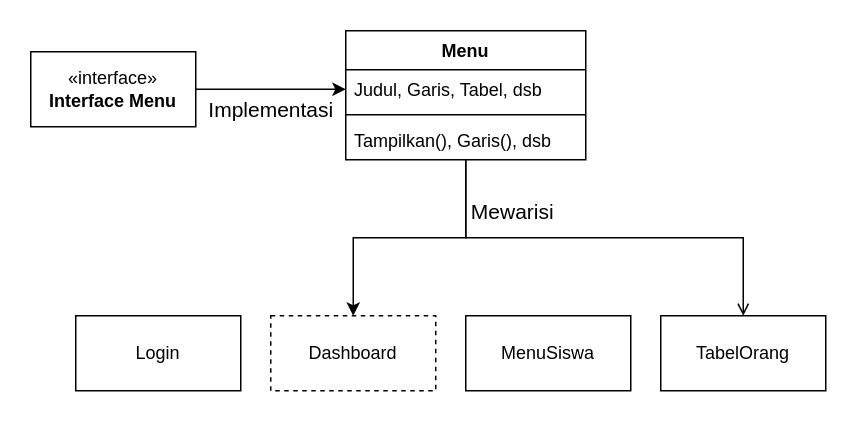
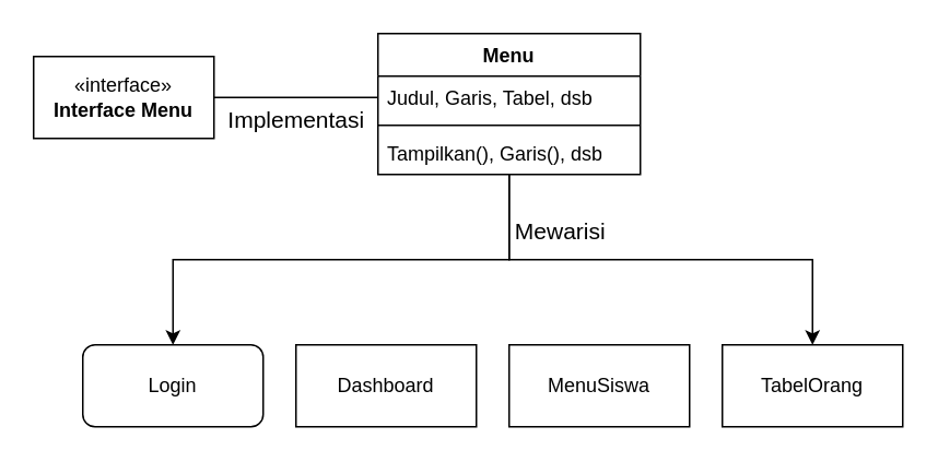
- <mxCell id="2" style="edgeStyle=orthogonalEdgeStyle;rounded=0;orthogonalLoop=1;jettySize=auto;html=1;exitX=1;exitY=0.5;exitDx=0;exitDy=0;entryX=0;entryY=0.5;entryDx=0;entryDy=0;" edge="1" parent="1" source="4" target="9"><mxGeometry relative="1" as="geometry" /></mxCell>
+ <mxCell id="2" style="edgeStyle=orthogonalEdgeStyle;rounded=0;orthogonalLoop=1;jettySize=auto;html=1;exitX=1;exitY=0.5;exitDx=0;exitDy=0;entryX=0;entryY=0.5;entryDx=0;entryDy=0;endArrow=none;" edge="1" parent="1" source="4" target="9"><mxGeometry relative="1" as="geometry" /></mxCell>
+ <mxCell id="5" style="edgeStyle=orthogonalEdgeStyle;rounded=0;orthogonalLoop=1;jettySize=auto;html=1;exitX=0.5;exitY=1;exitDx=0;exitDy=0;entryX=0.5;entryY=0;entryDx=0;entryDy=0;" edge="1" parent="1" source="8" target="12"><mxGeometry relative="1" as="geometry"><Array as="points"><mxPoint x="310" y="158" /><mxPoint x="105" y="158" /></Array></mxGeometry></mxCell>
- <mxCell id="6" style="edgeStyle=orthogonalEdgeStyle;rounded=0;orthogonalLoop=1;jettySize=auto;html=1;exitX=0.5;exitY=1;exitDx=0;exitDy=0;entryX=0.5;entryY=0;entryDx=0;entryDy=0;" edge="1" parent="1" source="8" target="13"><mxGeometry relative="1" as="geometry"><Array as="points"><mxPoint x="310" y="158" /><mxPoint x="235" y="158" /></Array></mxGeometry></mxCell>
- <mxCell id="7" style="edgeStyle=orthogonalEdgeStyle;rounded=0;orthogonalLoop=1;jettySize=auto;html=1;exitX=0.5;exitY=1;exitDx=0;exitDy=0;entryX=0.5;entryY=0;entryDx=0;entryDy=0;endArrow=open;" edge="1" parent="1" source="8" target="15"><mxGeometry relative="1" as="geometry" /></mxCell>
+ <mxCell id="7" style="edgeStyle=orthogonalEdgeStyle;rounded=0;orthogonalLoop=1;jettySize=auto;html=1;exitX=0.5;exitY=1;exitDx=0;exitDy=0;entryX=0.5;entryY=0;entryDx=0;entryDy=0;" edge="1" parent="1" source="8" target="15"><mxGeometry relative="1" as="geometry" /></mxCell>
- <mxCell id="12" value="Login" style="html=1;whiteSpace=wrap;" vertex="1" parent="1"><mxGeometry x="50" y="210" width="110" height="50" as="geometry" /></mxCell>
+ <mxCell id="12" value="Login" style="html=1;whiteSpace=wrap;rounded=1;" vertex="1" parent="1"><mxGeometry x="50" y="210" width="110" height="50" as="geometry" /></mxCell>
- <mxCell id="13" value="Dashboard" style="html=1;whiteSpace=wrap;dashed=1;" vertex="1" parent="1"><mxGeometry x="180" y="210" width="110" height="50" as="geometry" /></mxCell>
+ <mxCell id="13" value="Dashboard" style="html=1;whiteSpace=wrap;" vertex="1" parent="1"><mxGeometry x="180" y="210" width="110" height="50" as="geometry" /></mxCell>
